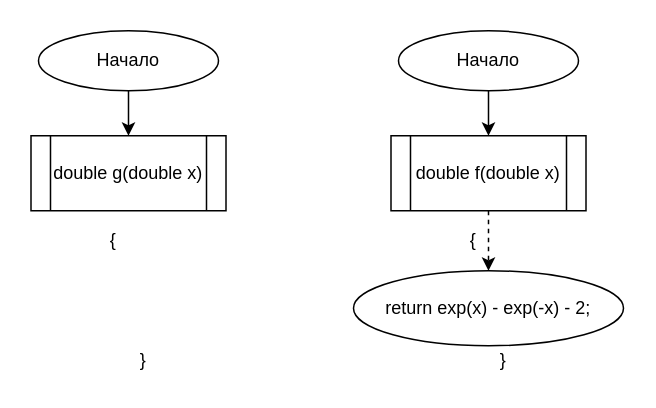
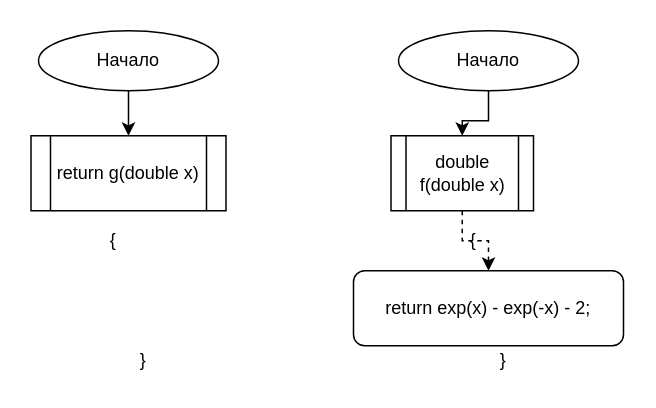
- <mxCell id="4" value="double g(double x)" style="shape=process;whiteSpace=wrap;html=1;backgroundOutline=1;" parent="1" vertex="1"><mxGeometry x="20" y="90" width="130" height="50" as="geometry" /></mxCell>
+ <mxCell id="4" value="return g(double x)" style="shape=process;whiteSpace=wrap;html=1;backgroundOutline=1;" parent="1" vertex="1"><mxGeometry x="20" y="90" width="130" height="50" as="geometry" /></mxCell>
- <mxCell id="10" value="double f(double x)" style="shape=process;whiteSpace=wrap;html=1;backgroundOutline=1;" vertex="1" parent="1"><mxGeometry x="260" y="90" width="130" height="50" as="geometry" /></mxCell>
+ <mxCell id="10" value="double f(double x)" style="shape=process;whiteSpace=wrap;html=1;backgroundOutline=1;" vertex="1" parent="1"><mxGeometry x="260" y="90" width="95" height="50" as="geometry" /></mxCell>
- <mxCell id="11" value="return exp(x) - exp(-x) - 2;" style="ellipse;whiteSpace=wrap;html=1;" vertex="1" parent="1"><mxGeometry x="235" y="180" width="180" height="50" as="geometry" /></mxCell>
+ <mxCell id="11" value="return exp(x) - exp(-x) - 2;" style="whiteSpace=wrap;html=1;rounded=1;" vertex="1" parent="1"><mxGeometry x="235" y="180" width="180" height="50" as="geometry" /></mxCell>
